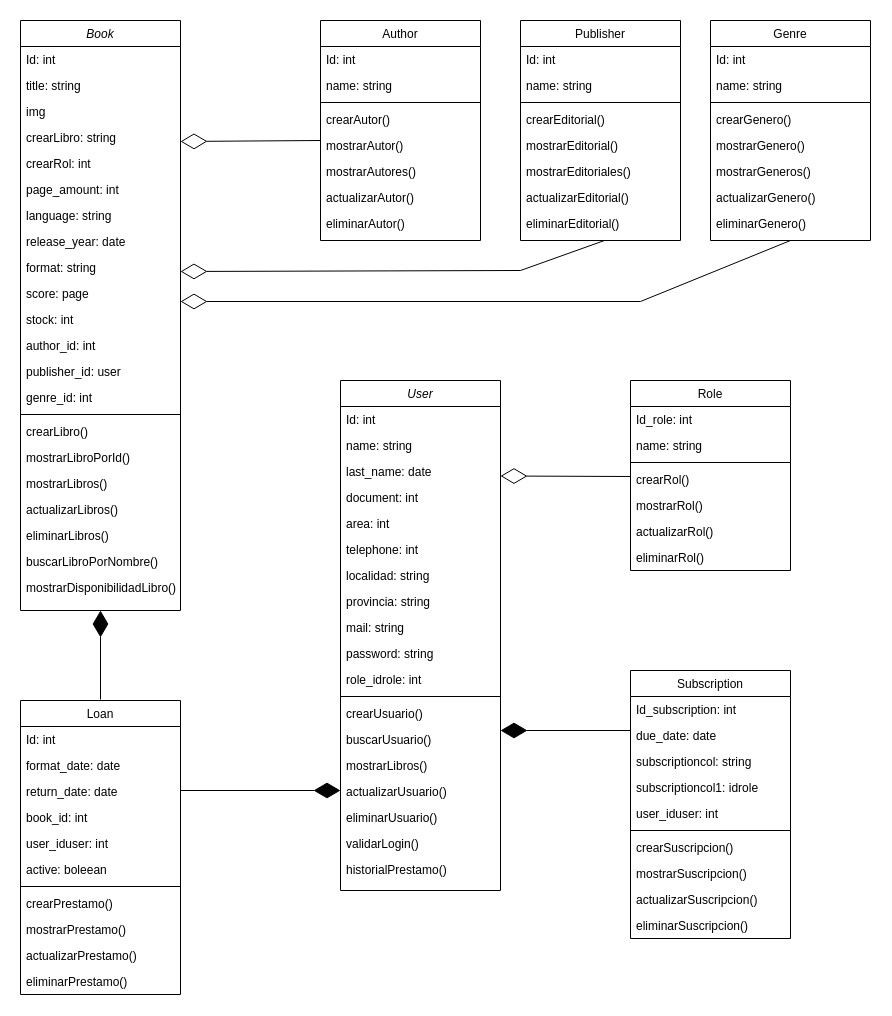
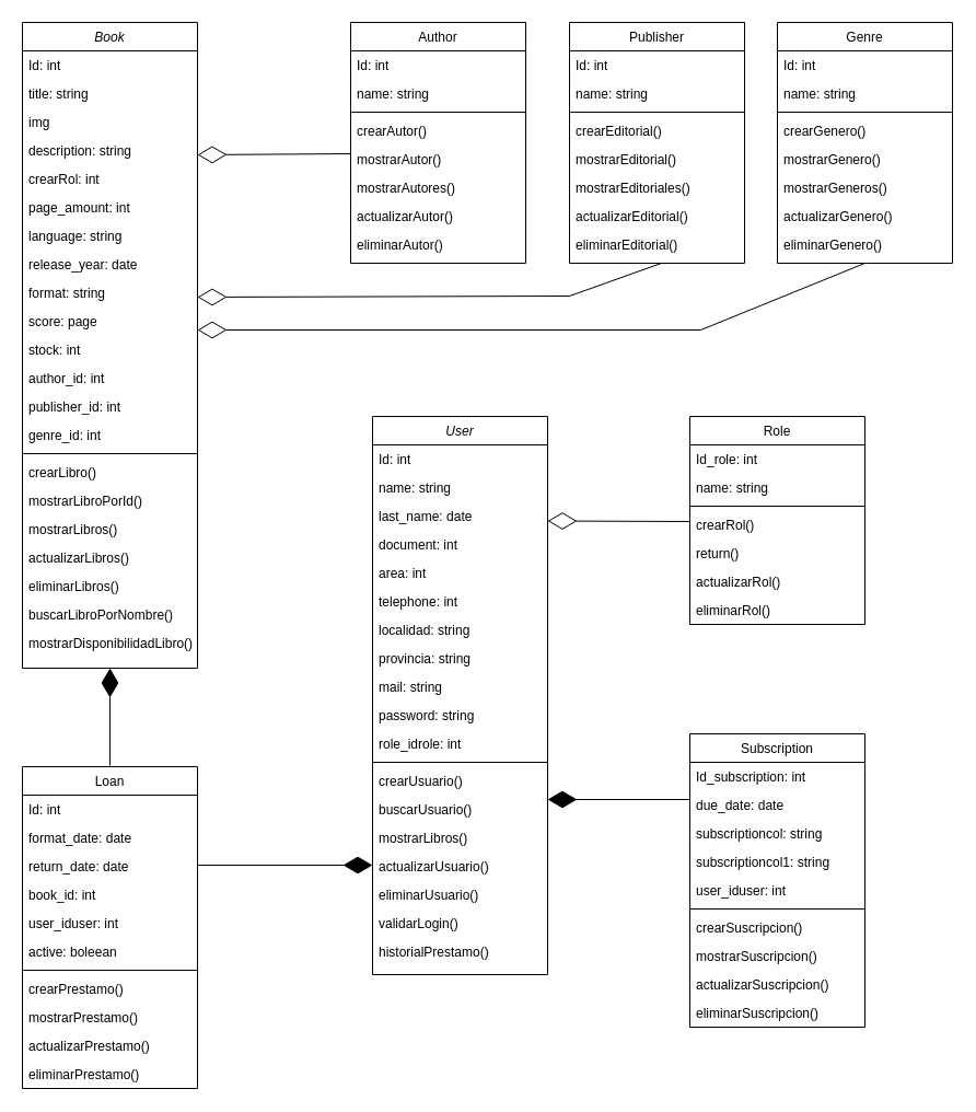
- <mxCell id="6" value="crearLibro: string" style="text;align=left;verticalAlign=top;spacingLeft=4;spacingRight=4;overflow=hidden;rotatable=0;points=[[0,0.5],[1,0.5]];portConstraint=eastwest;" parent="2" vertex="1"><mxGeometry y="104" width="160" height="26" as="geometry" /></mxCell>
+ <mxCell id="6" value="description: string" style="text;align=left;verticalAlign=top;spacingLeft=4;spacingRight=4;overflow=hidden;rotatable=0;points=[[0,0.5],[1,0.5]];portConstraint=eastwest;" parent="2" vertex="1"><mxGeometry y="104" width="160" height="26" as="geometry" /></mxCell>
- <mxCell id="15" value="publisher_id: user" style="text;align=left;verticalAlign=top;spacingLeft=4;spacingRight=4;overflow=hidden;rotatable=0;points=[[0,0.5],[1,0.5]];portConstraint=eastwest;" parent="2" vertex="1"><mxGeometry y="338" width="160" height="26" as="geometry" /></mxCell>
+ <mxCell id="15" value="publisher_id: int" style="text;align=left;verticalAlign=top;spacingLeft=4;spacingRight=4;overflow=hidden;rotatable=0;points=[[0,0.5],[1,0.5]];portConstraint=eastwest;" parent="2" vertex="1"><mxGeometry y="338" width="160" height="26" as="geometry" /></mxCell>
- <mxCell id="89" value="mostrarRol()" style="text;align=left;verticalAlign=top;spacingLeft=4;spacingRight=4;overflow=hidden;rotatable=0;points=[[0,0.5],[1,0.5]];portConstraint=eastwest;" parent="84" vertex="1"><mxGeometry y="112" width="160" height="26" as="geometry" /></mxCell>
+ <mxCell id="89" value="return()" style="text;align=left;verticalAlign=top;spacingLeft=4;spacingRight=4;overflow=hidden;rotatable=0;points=[[0,0.5],[1,0.5]];portConstraint=eastwest;" parent="84" vertex="1"><mxGeometry y="112" width="160" height="26" as="geometry" /></mxCell>
- <mxCell id="96" value="subscriptioncol1: idrole" style="text;align=left;verticalAlign=top;spacingLeft=4;spacingRight=4;overflow=hidden;rotatable=0;points=[[0,0.5],[1,0.5]];portConstraint=eastwest;" vertex="1" parent="92"><mxGeometry y="104" width="160" height="26" as="geometry" /></mxCell>
+ <mxCell id="96" value="subscriptioncol1: string" style="text;align=left;verticalAlign=top;spacingLeft=4;spacingRight=4;overflow=hidden;rotatable=0;points=[[0,0.5],[1,0.5]];portConstraint=eastwest;" vertex="1" parent="92"><mxGeometry y="104" width="160" height="26" as="geometry" /></mxCell>
